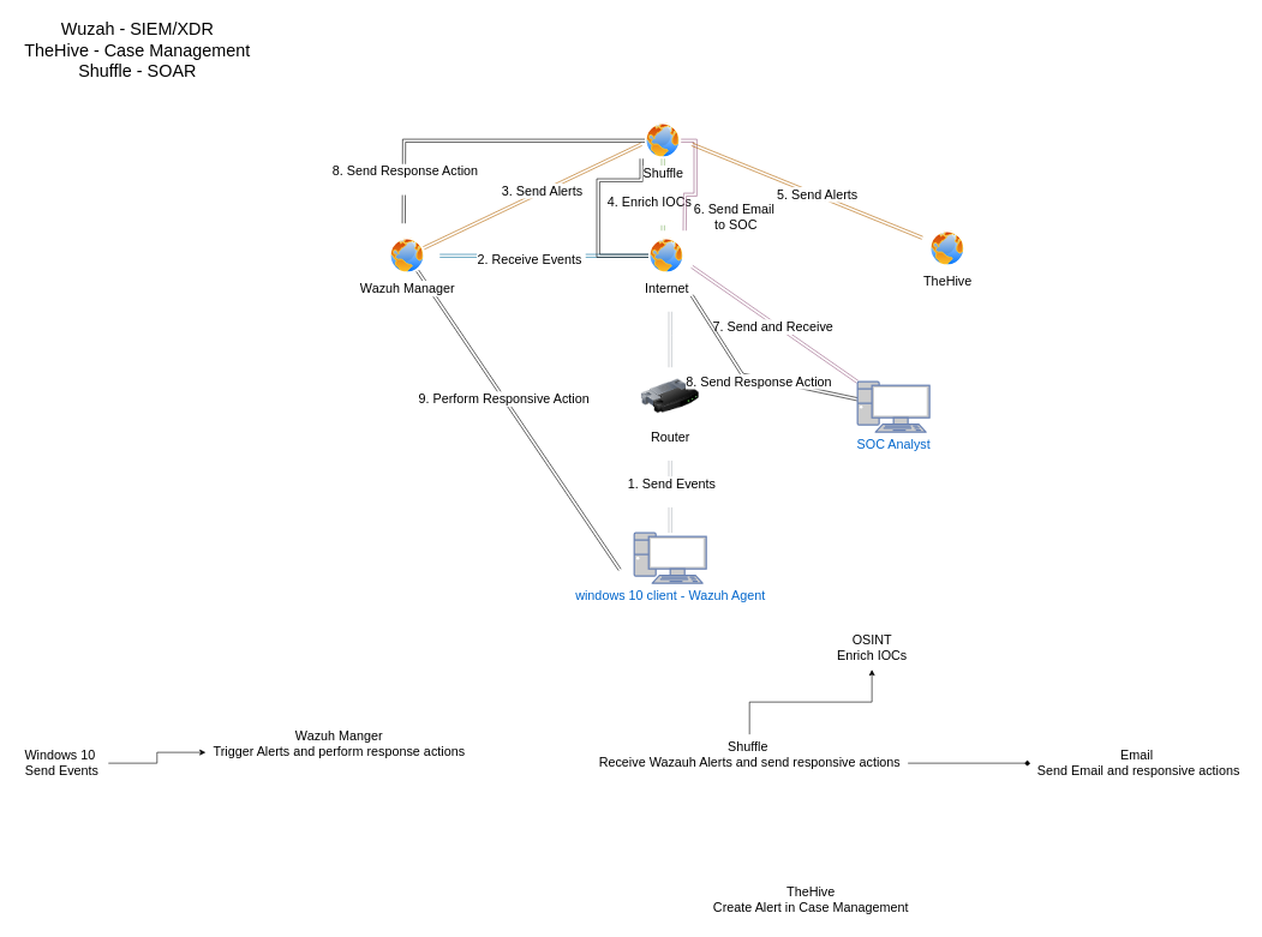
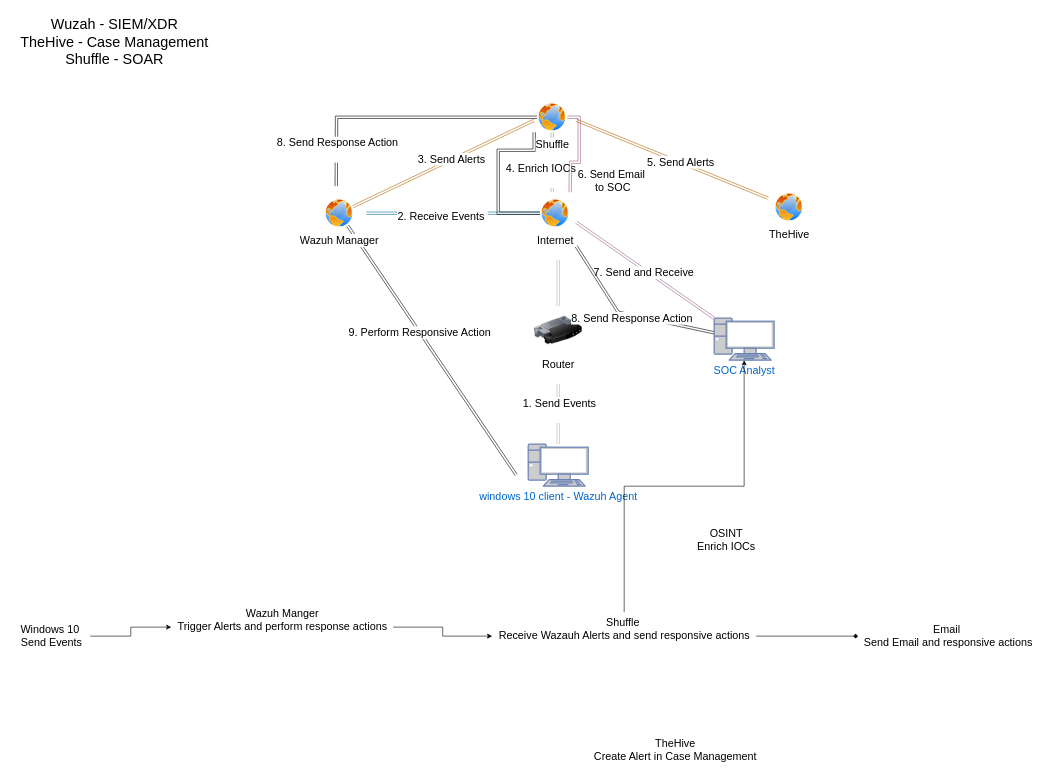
- <mxCell id="34" value="" style="edgeStyle=orthogonalEdgeStyle;rounded=0;orthogonalLoop=1;jettySize=auto;html=1;fontSize=18;" edge="1" parent="1" source="40" target="36"><mxGeometry relative="1" as="geometry" /></mxCell>
+ <mxCell id="34" value="" style="edgeStyle=orthogonalEdgeStyle;rounded=0;orthogonalLoop=1;jettySize=auto;html=1;fontSize=18;" edge="1" parent="1" source="40" target="28"><mxGeometry relative="1" as="geometry" /></mxCell>
+ <mxCell id="39" value="" style="edgeStyle=orthogonalEdgeStyle;rounded=0;orthogonalLoop=1;jettySize=auto;html=1;fontSize=18;" edge="1" parent="1" source="33" target="40"><mxGeometry relative="1" as="geometry"><mxPoint x="710" y="943" as="sourcePoint" /><mxPoint x="960" y="943" as="targetPoint" /></mxGeometry></mxCell>
